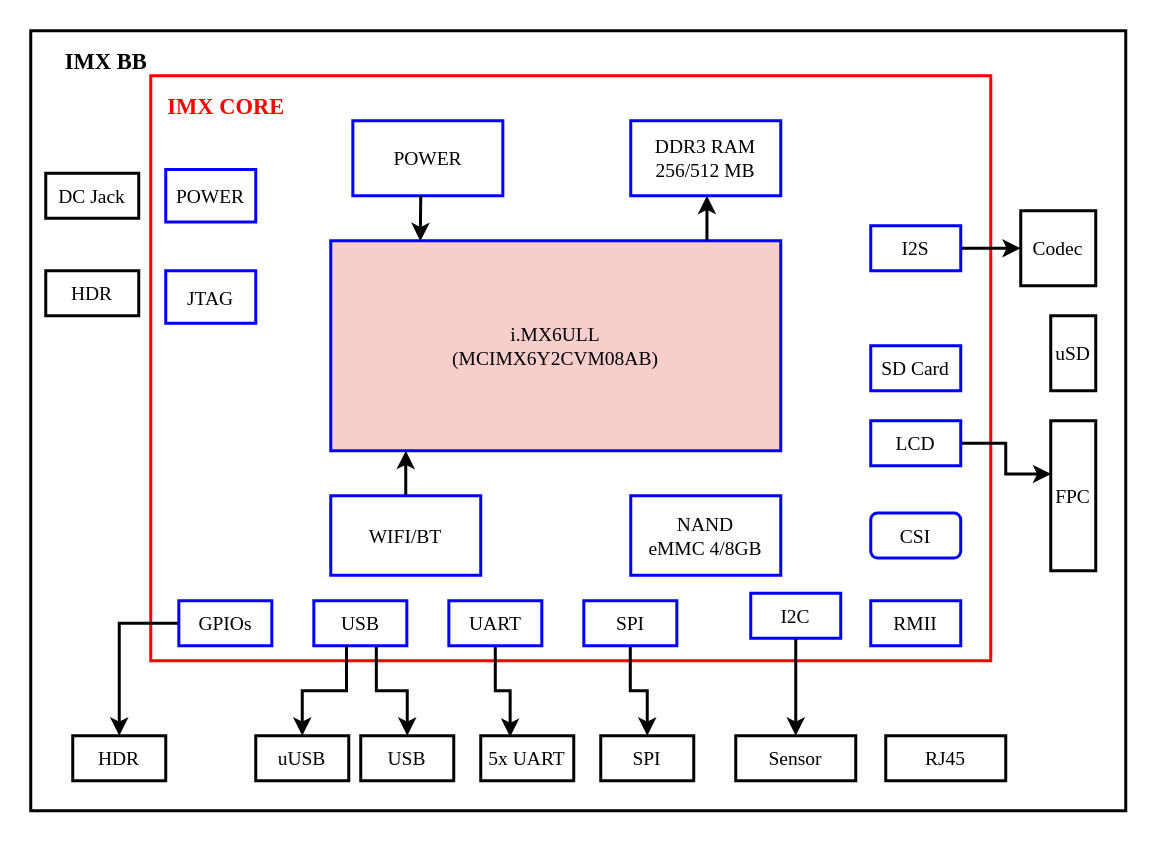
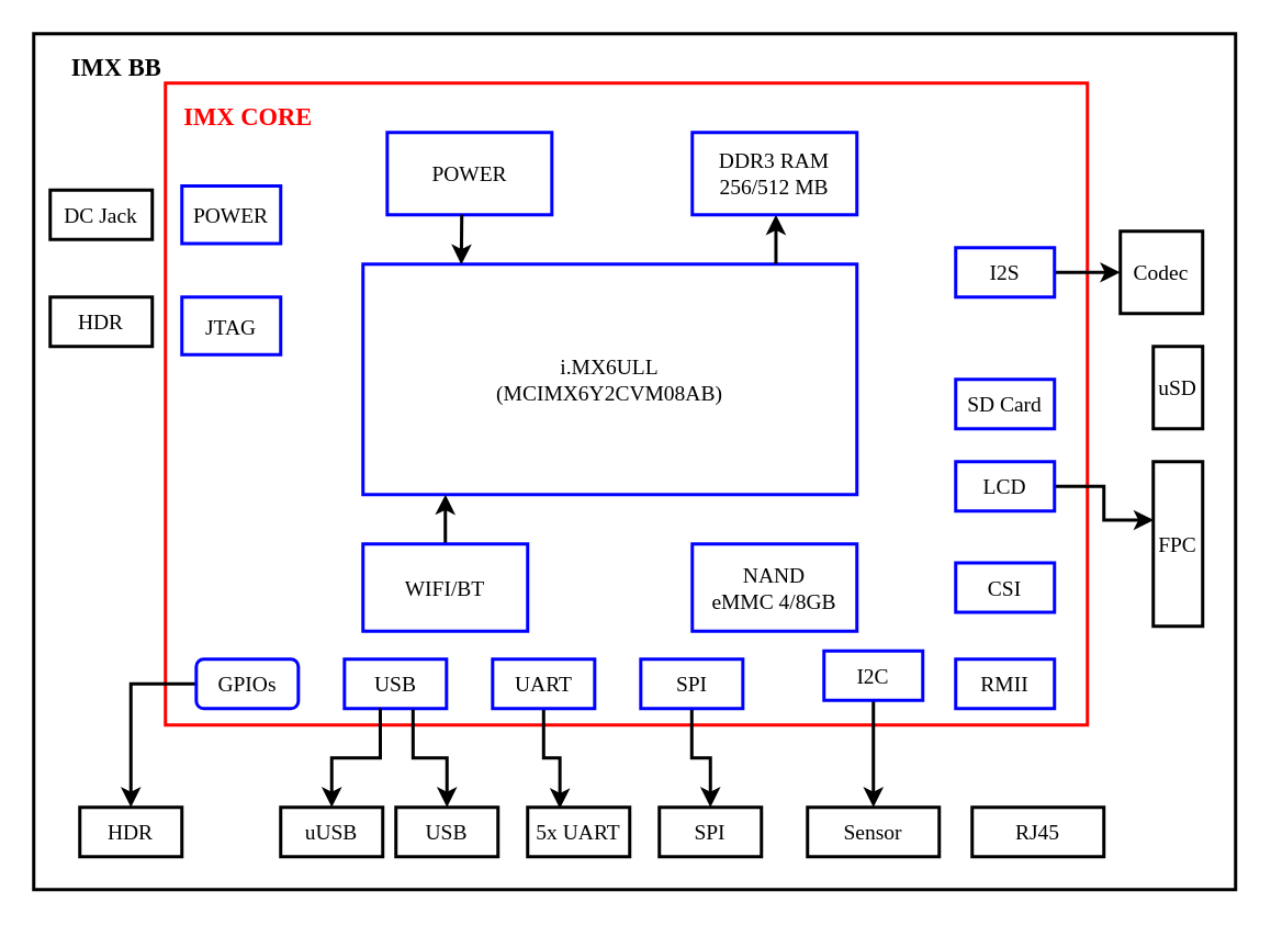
- <mxCell id="4" value="i.MX6ULL&lt;br style=&quot;font-size: 13px;&quot;&gt;(MCIMX6Y2CVM08AB)" style="rounded=0;whiteSpace=wrap;html=1;fontFamily=Verdana;fontSize=13;strokeWidth=2;strokeColor=#0000FF;fillColor=#f8cecc;" parent="1" vertex="1"><mxGeometry x="220" y="160" width="300" height="140" as="geometry" /></mxCell>
+ <mxCell id="4" value="i.MX6ULL&lt;br style=&quot;font-size: 13px;&quot;&gt;(MCIMX6Y2CVM08AB)" style="rounded=0;whiteSpace=wrap;html=1;fontFamily=Verdana;fontSize=13;strokeWidth=2;strokeColor=#0000FF;" parent="1" vertex="1"><mxGeometry x="220" y="160" width="300" height="140" as="geometry" /></mxCell>
- <mxCell id="24" value="CSI" style="whiteSpace=wrap;html=1;strokeColor=#0000FF;strokeWidth=2;fillColor=none;gradientColor=none;fontFamily=Verdana;fontSize=13;rounded=1;" parent="1" vertex="1"><mxGeometry x="580" y="341.5" width="60" height="30" as="geometry" /></mxCell>
+ <mxCell id="24" value="CSI" style="rounded=0;whiteSpace=wrap;html=1;strokeColor=#0000FF;strokeWidth=2;fillColor=none;gradientColor=none;fontFamily=Verdana;fontSize=13;" parent="1" vertex="1"><mxGeometry x="580" y="341.5" width="60" height="30" as="geometry" /></mxCell>
- <mxCell id="14" value="GPIOs" style="rounded=0;whiteSpace=wrap;html=1;strokeColor=#0000FF;strokeWidth=2;fillColor=none;gradientColor=none;fontFamily=Verdana;fontSize=13;" parent="1" vertex="1"><mxGeometry x="118.72" y="400" width="62" height="30" as="geometry" /></mxCell>
+ <mxCell id="14" value="GPIOs" style="whiteSpace=wrap;html=1;strokeColor=#0000FF;strokeWidth=2;fillColor=none;gradientColor=none;fontFamily=Verdana;fontSize=13;rounded=1;" parent="1" vertex="1"><mxGeometry x="118.72" y="400" width="62" height="30" as="geometry" /></mxCell>
